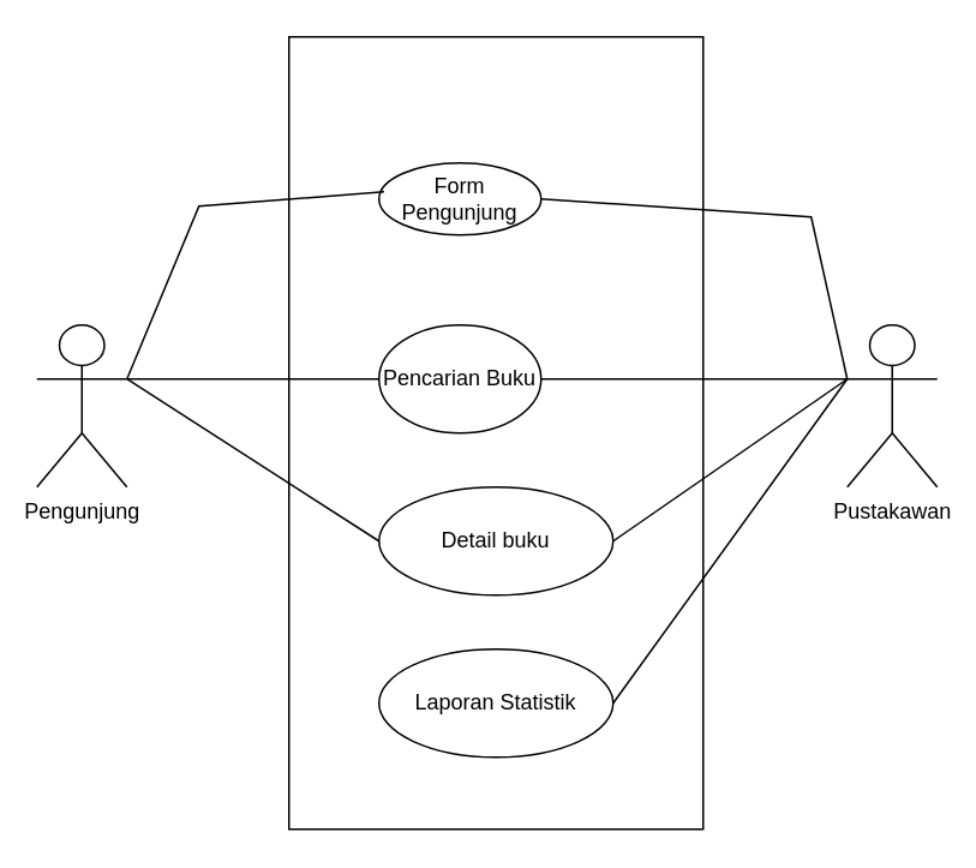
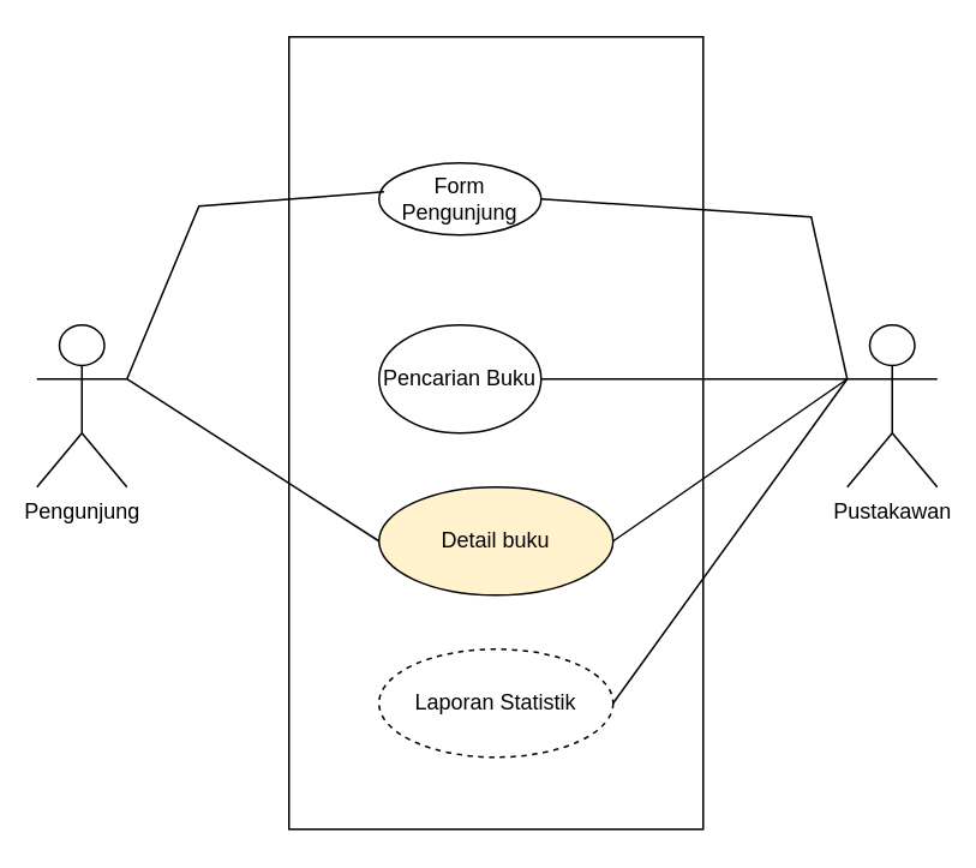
- <mxCell id="10" value="" style="endArrow=none;html=1;rounded=0;exitX=1;exitY=0.333;exitDx=0;exitDy=0;exitPerimeter=0;entryX=0;entryY=0.5;entryDx=0;entryDy=0;" edge="1" parent="1" source="2" target="6"><mxGeometry width="50" height="50" relative="1" as="geometry"><mxPoint x="160" y="280" as="sourcePoint" /><mxPoint x="210" y="230" as="targetPoint" /></mxGeometry></mxCell>
- <mxCell id="7" value="Detail buku" style="ellipse;whiteSpace=wrap;html=1;" vertex="1" parent="1"><mxGeometry x="210" y="270" width="130" height="60" as="geometry" /></mxCell>
+ <mxCell id="7" value="Detail buku" style="ellipse;whiteSpace=wrap;html=1;fillColor=#fff2cc;" vertex="1" parent="1"><mxGeometry x="210" y="270" width="130" height="60" as="geometry" /></mxCell>
- <mxCell id="8" value="Laporan Statistik" style="ellipse;whiteSpace=wrap;html=1;" vertex="1" parent="1"><mxGeometry x="210" y="360" width="130" height="60" as="geometry" /></mxCell>
+ <mxCell id="8" value="Laporan Statistik" style="ellipse;whiteSpace=wrap;html=1;dashed=1;" vertex="1" parent="1"><mxGeometry x="210" y="360" width="130" height="60" as="geometry" /></mxCell>
